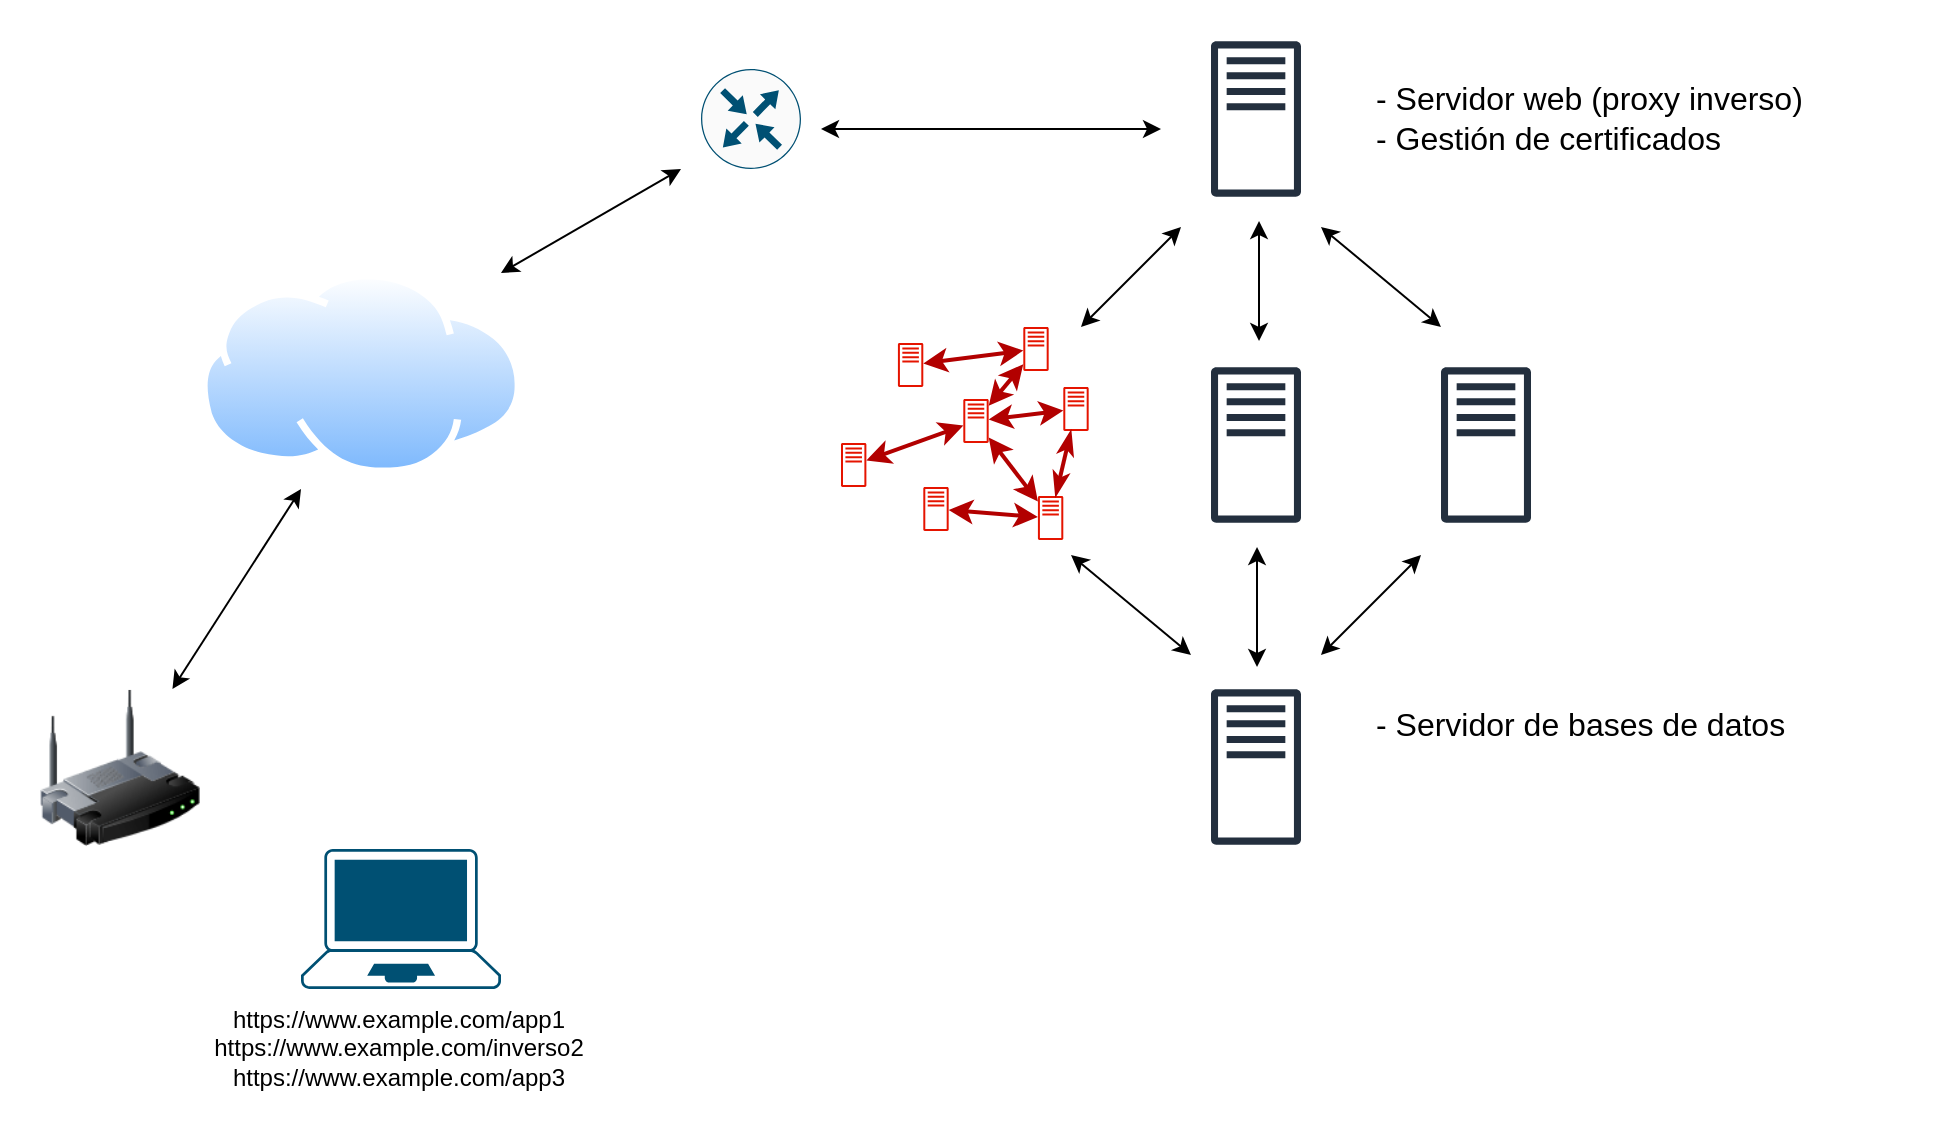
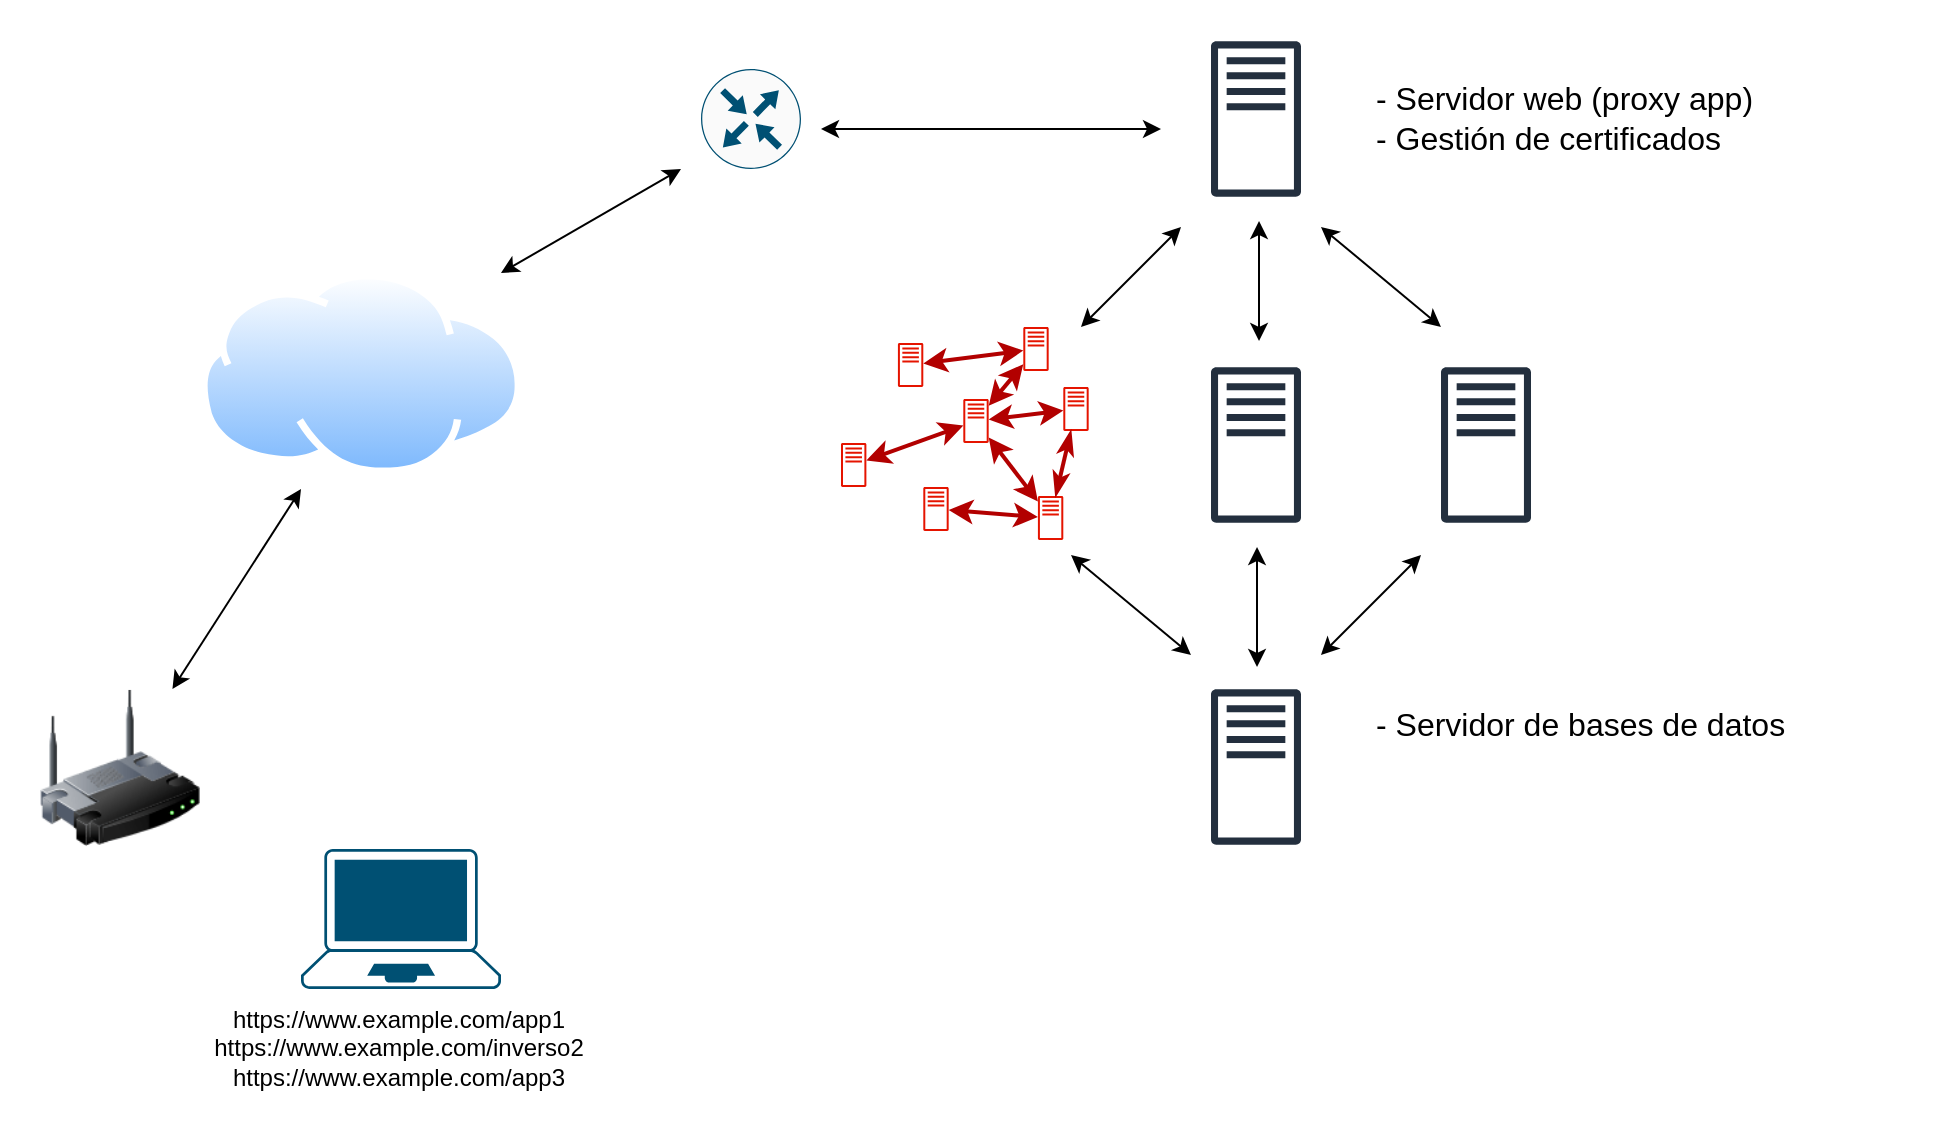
- <mxCell id="11" value="&lt;div style=&quot;font-size: 16px&quot;&gt;&lt;font style=&quot;font-size: 16px&quot;&gt;- Servidor web (proxy inverso)&lt;br&gt;&lt;/font&gt;&lt;/div&gt;&lt;div style=&quot;font-size: 16px&quot;&gt;&lt;font style=&quot;font-size: 16px&quot;&gt;- Gestión de certificados&lt;br&gt;&lt;/font&gt;&lt;/div&gt;" style="text;html=1;resizable=0;autosize=1;align=left;verticalAlign=middle;points=[];fillColor=none;strokeColor=none;rounded=0;" parent="1" vertex="1"><mxGeometry x="686" y="44" width="260" height="30" as="geometry" /></mxCell>
+ <mxCell id="11" value="&lt;div style=&quot;font-size: 16px&quot;&gt;&lt;font style=&quot;font-size: 16px&quot;&gt;- Servidor web (proxy app)&lt;br&gt;&lt;/font&gt;&lt;/div&gt;&lt;div style=&quot;font-size: 16px&quot;&gt;&lt;font style=&quot;font-size: 16px&quot;&gt;- Gestión de certificados&lt;br&gt;&lt;/font&gt;&lt;/div&gt;" style="text;html=1;resizable=0;autosize=1;align=left;verticalAlign=middle;points=[];fillColor=none;strokeColor=none;rounded=0;" parent="1" vertex="1"><mxGeometry x="686" y="44" width="260" height="30" as="geometry" /></mxCell>
